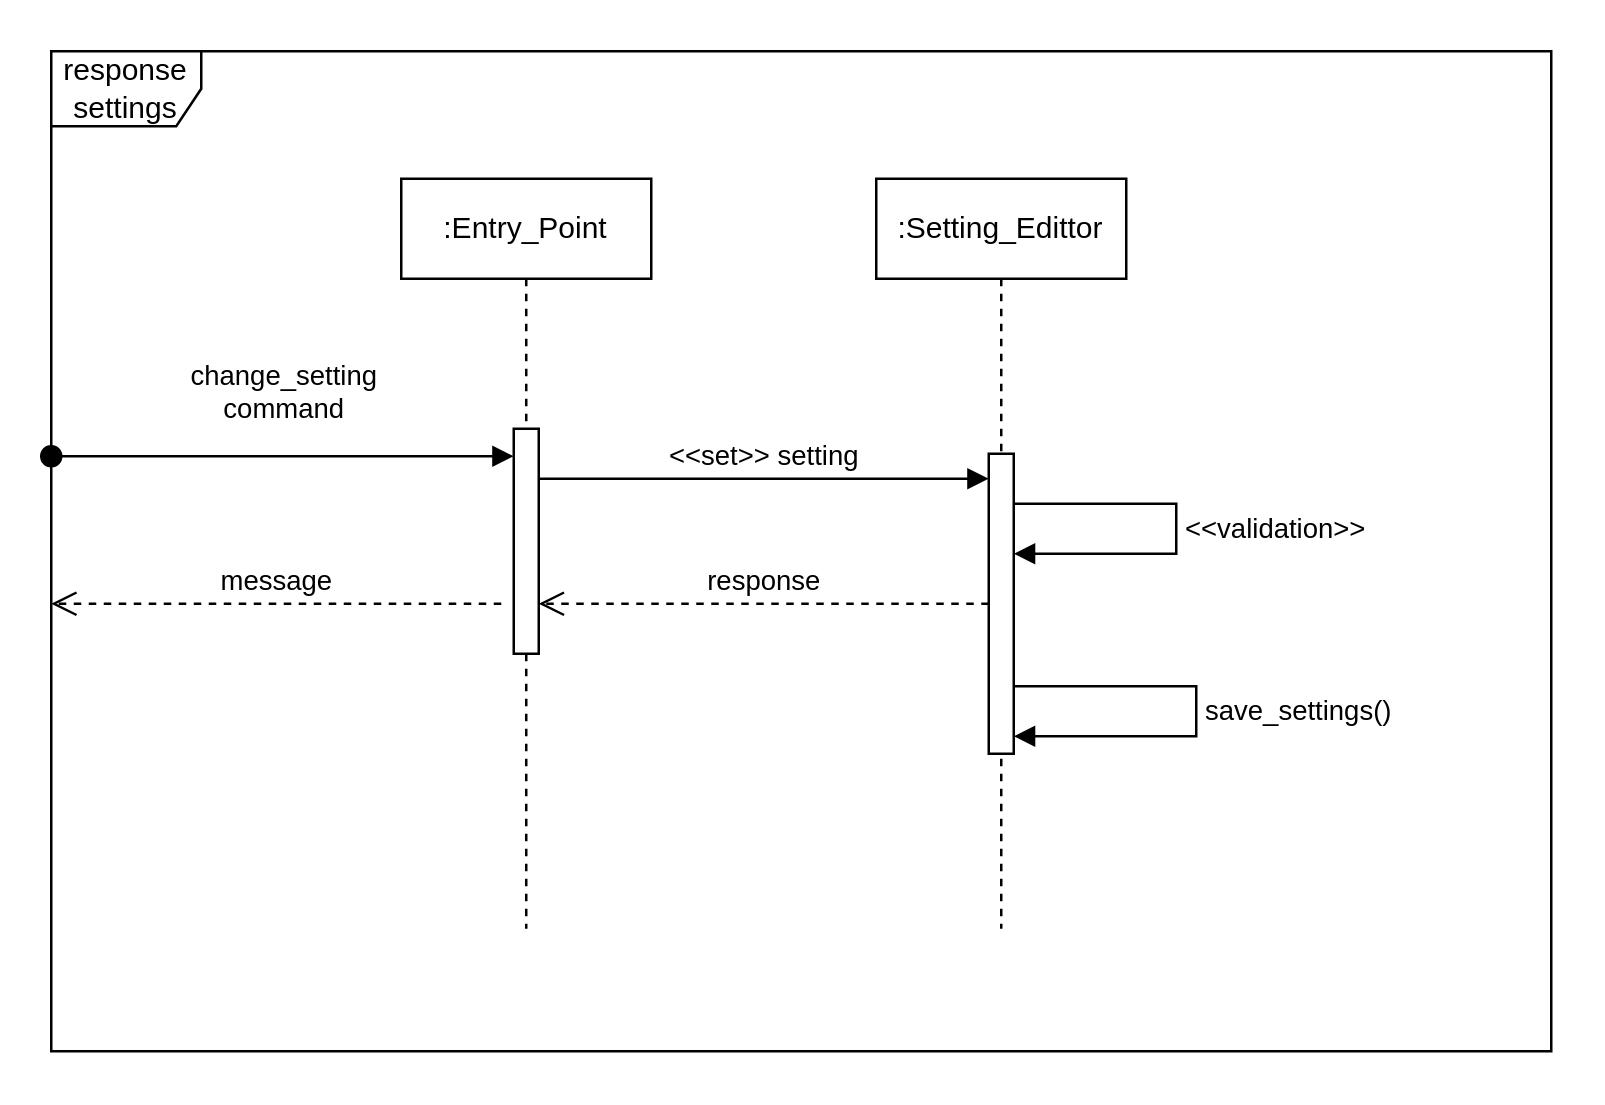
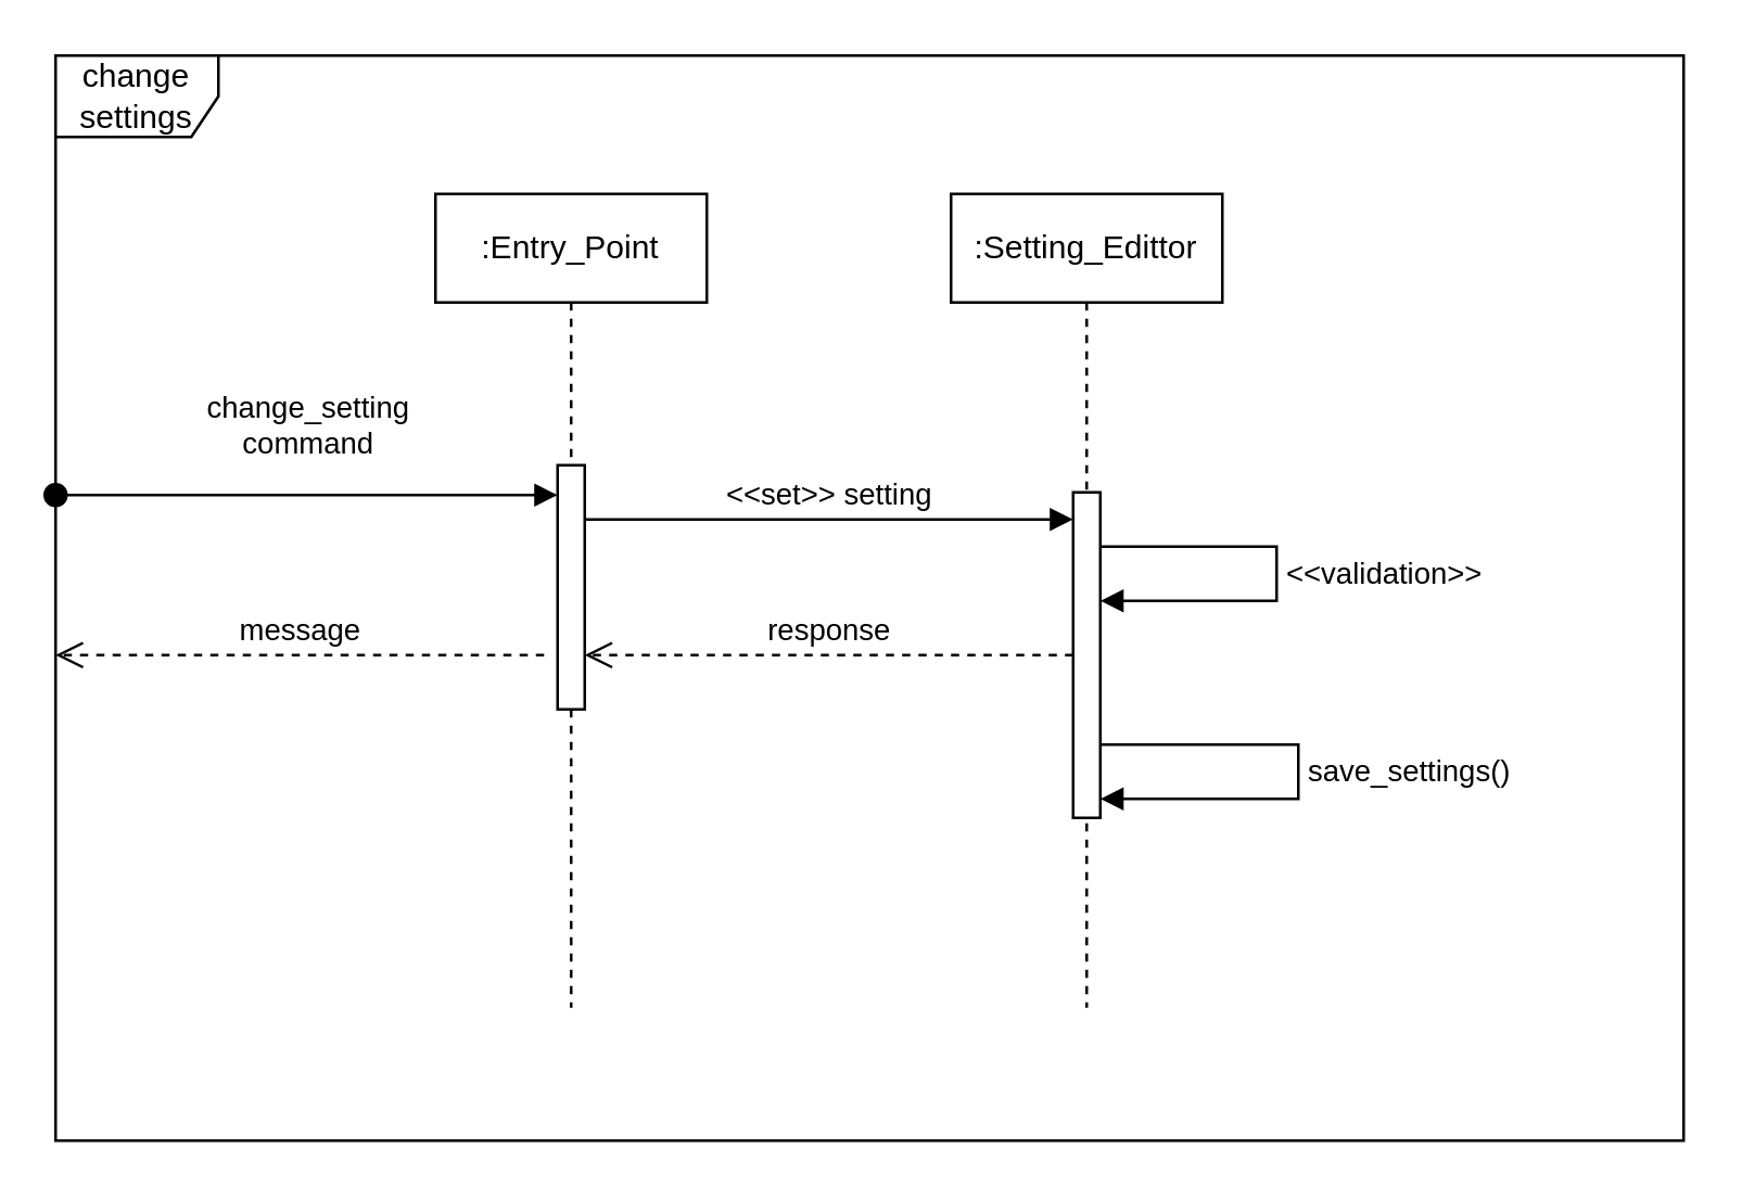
- <mxCell id="2" value="response&lt;br&gt;settings" style="shape=umlFrame;whiteSpace=wrap;html=1;" vertex="1" parent="1"><mxGeometry x="20" y="20" width="600" height="400" as="geometry" /></mxCell>
+ <mxCell id="2" value="change&lt;br&gt;settings" style="shape=umlFrame;whiteSpace=wrap;html=1;" vertex="1" parent="1"><mxGeometry x="20" y="20" width="600" height="400" as="geometry" /></mxCell>
